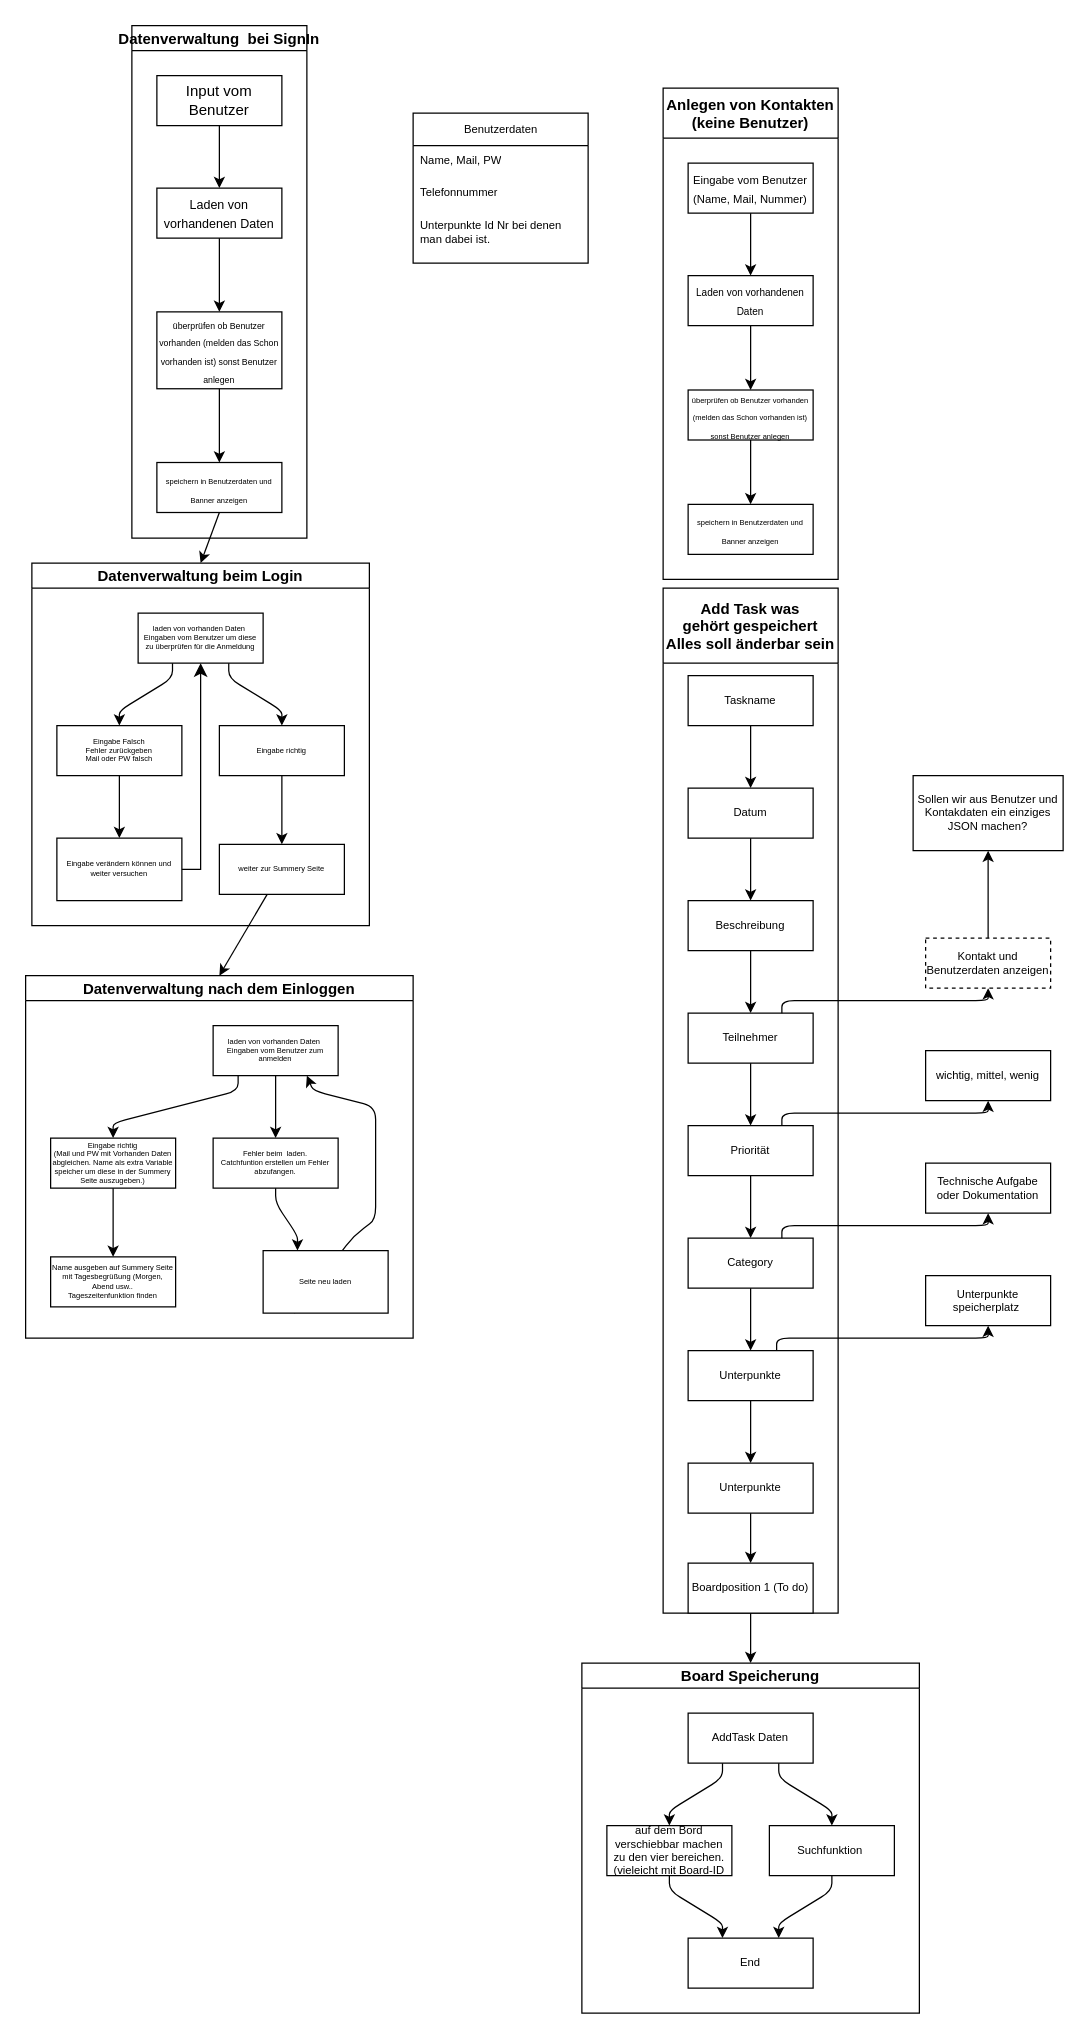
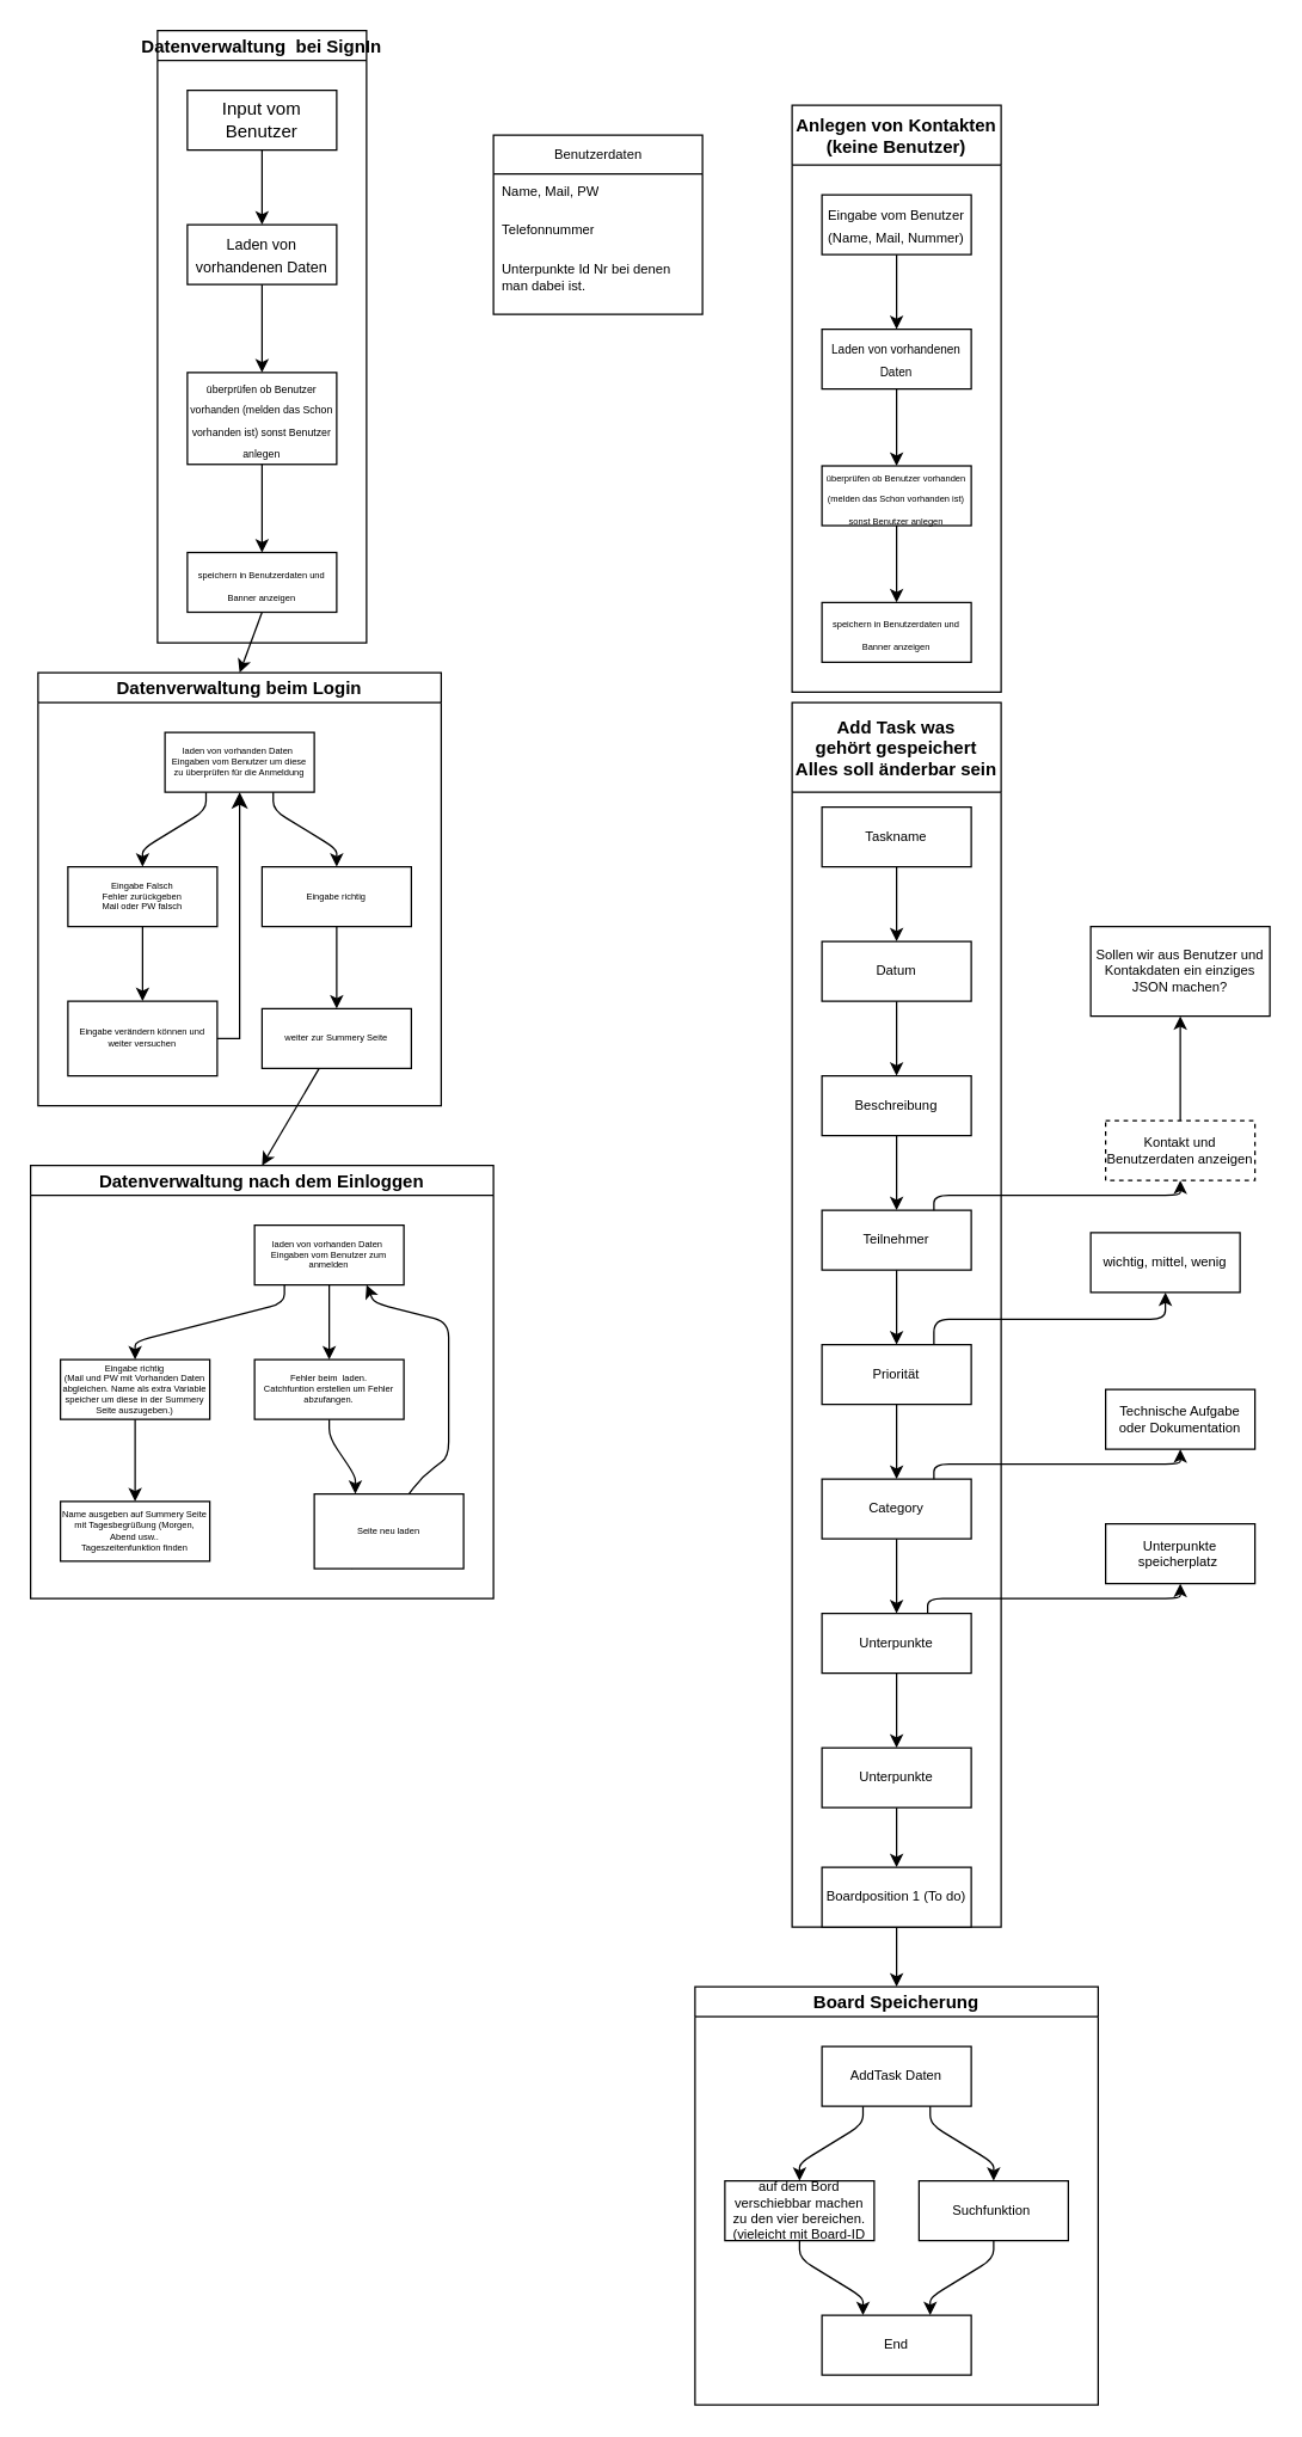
- <mxCell id="66" value="wichtig, mittel, wenig" style="whiteSpace=wrap;html=1;fontSize=9;" parent="1" vertex="1"><mxGeometry x="740" y="840" width="100" height="40" as="geometry" /></mxCell>
+ <mxCell id="66" value="wichtig, mittel, wenig" style="whiteSpace=wrap;html=1;fontSize=9;" parent="1" vertex="1"><mxGeometry x="730" y="825" width="100" height="40" as="geometry" /></mxCell>
